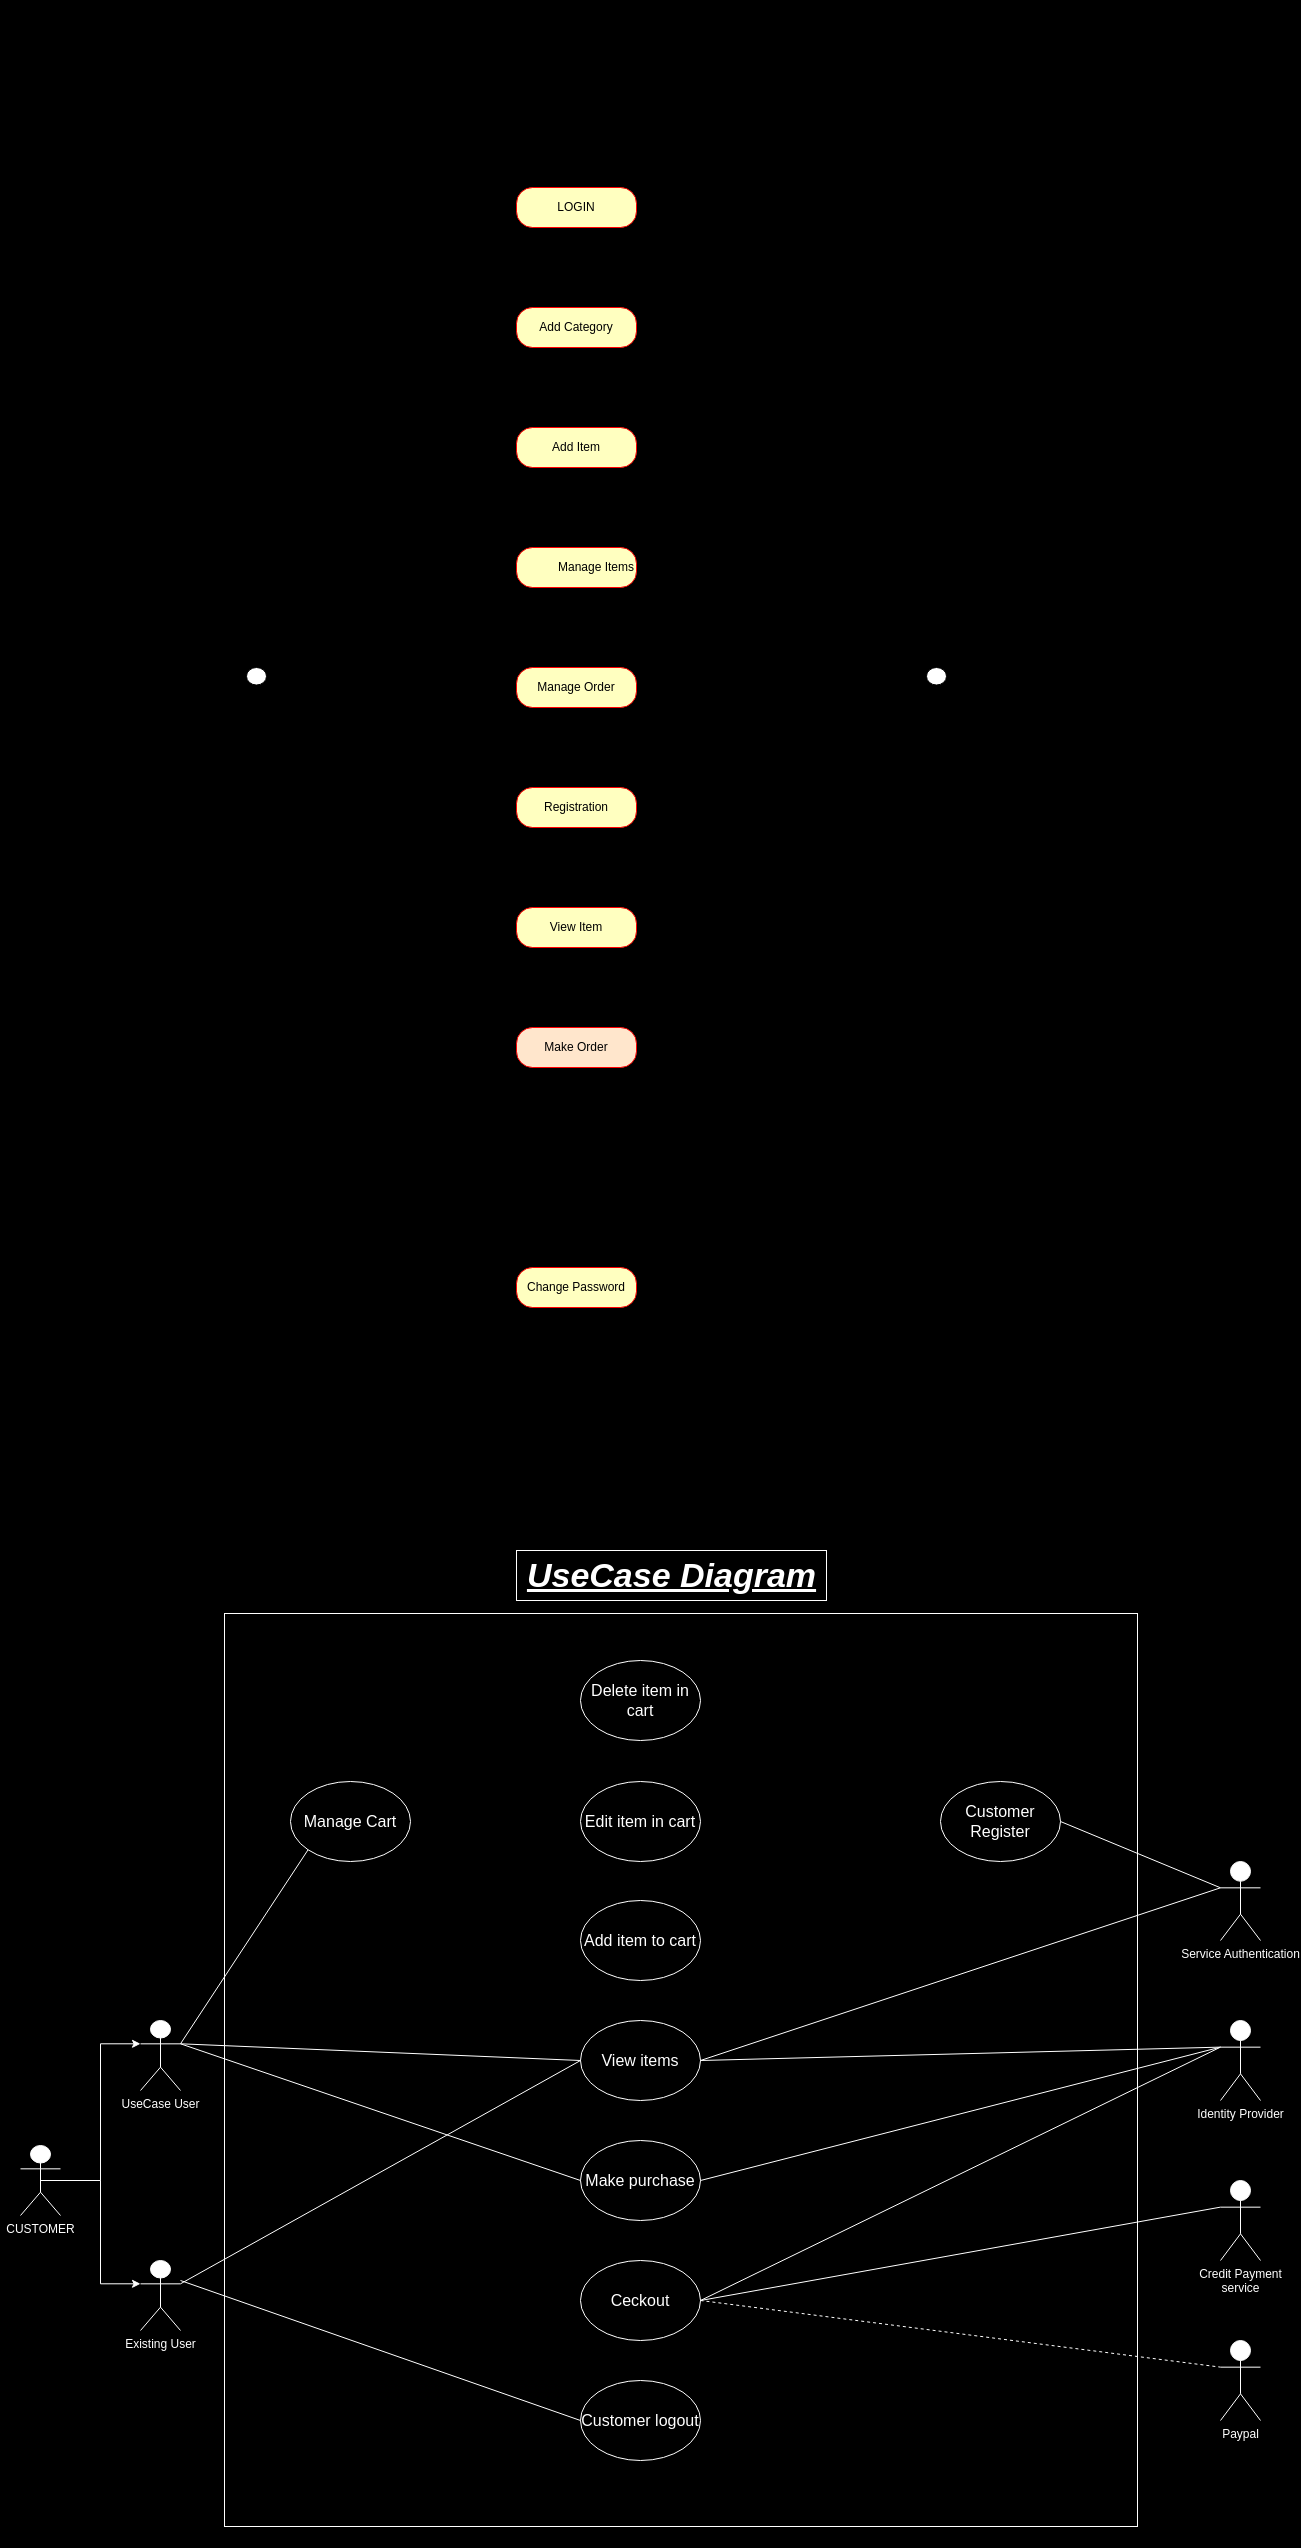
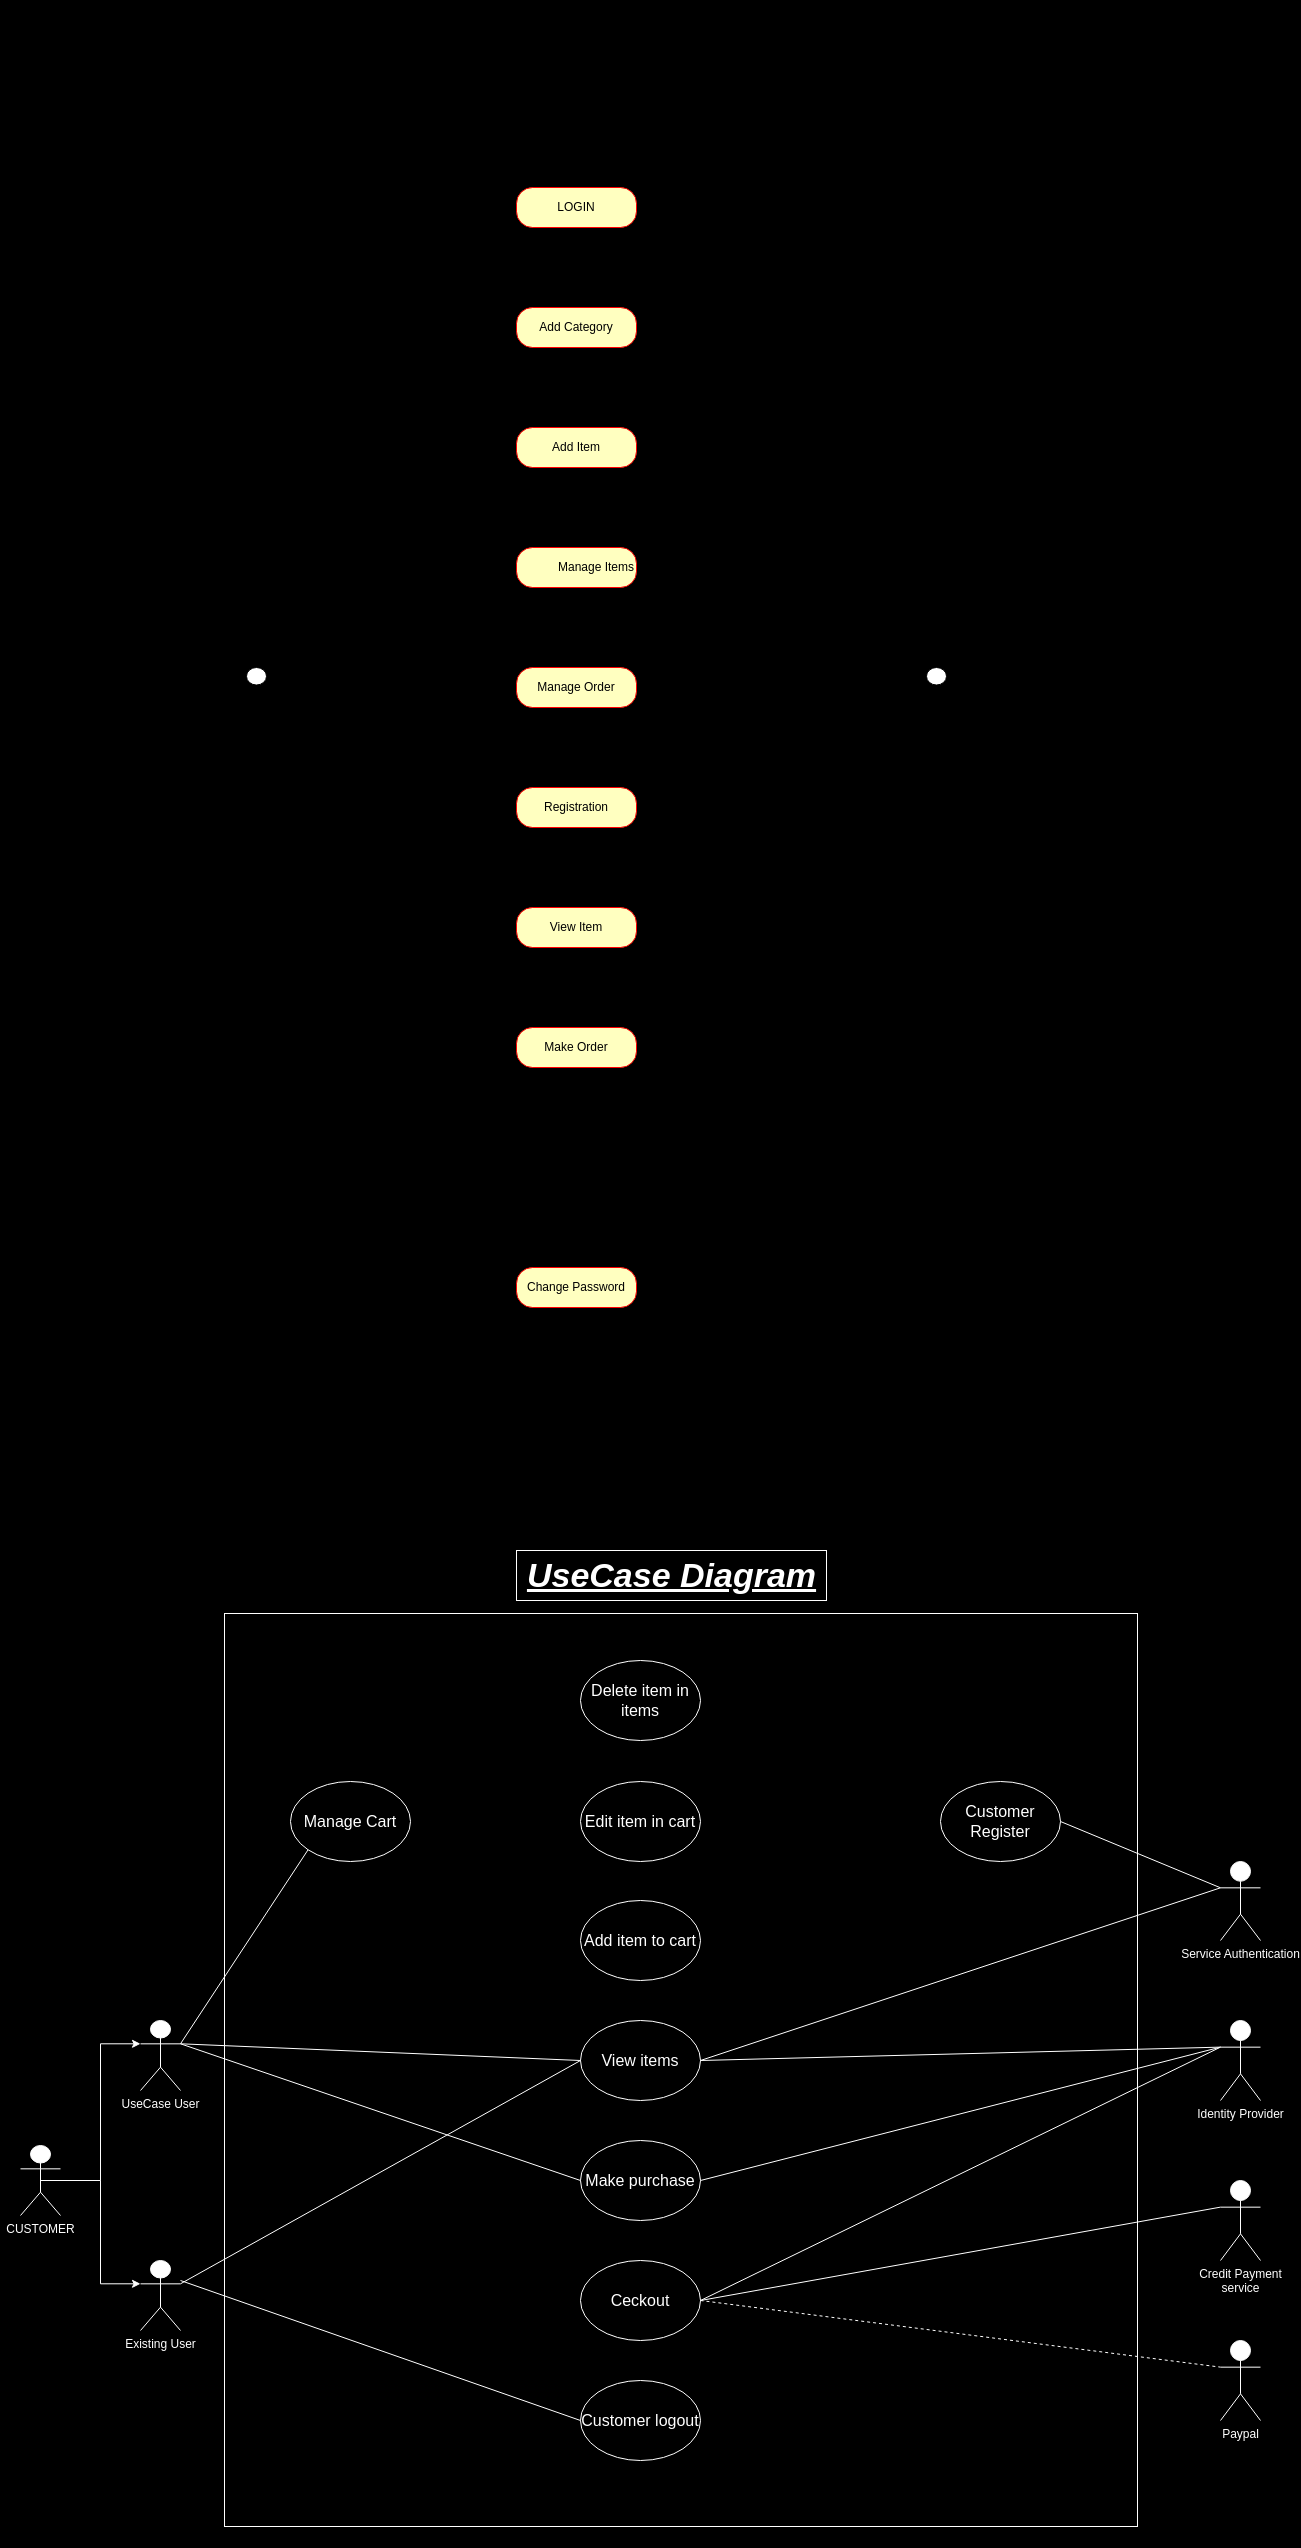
- <mxCell id="21" value="Make Order" style="rounded=1;whiteSpace=wrap;html=1;arcSize=40;fontColor=#000000;fillColor=#ffe6cc;strokeColor=#ff0000;" parent="1" vertex="1"><mxGeometry x="516" y="1027" width="120" height="40" as="geometry" /></mxCell>
+ <mxCell id="21" value="Make Order" style="rounded=1;whiteSpace=wrap;html=1;arcSize=40;fontColor=#000000;fillColor=#ffffc0;strokeColor=#ff0000;" parent="1" vertex="1"><mxGeometry x="516" y="1027" width="120" height="40" as="geometry" /></mxCell>
- <mxCell id="39" value="&lt;font style=&quot;font-size: 16px;&quot;&gt;Delete item in cart&lt;/font&gt;" style="ellipse;whiteSpace=wrap;html=1;fillColor=#000000;strokeColor=#FFFFFF;fontColor=#FFFFFF;" parent="1" vertex="1"><mxGeometry x="580" y="1660" width="120" height="80" as="geometry" /></mxCell>
+ <mxCell id="39" value="&lt;font style=&quot;font-size: 16px;&quot;&gt;Delete item in items&lt;/font&gt;" style="ellipse;whiteSpace=wrap;html=1;fillColor=#000000;strokeColor=#FFFFFF;fontColor=#FFFFFF;" parent="1" vertex="1"><mxGeometry x="580" y="1660" width="120" height="80" as="geometry" /></mxCell>
